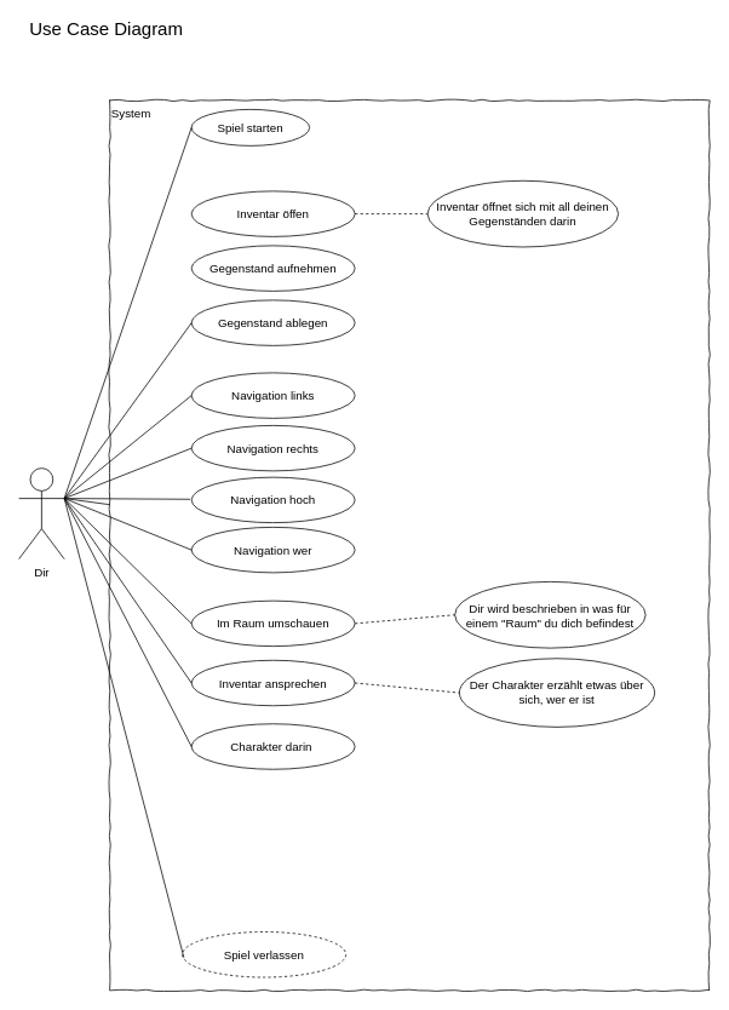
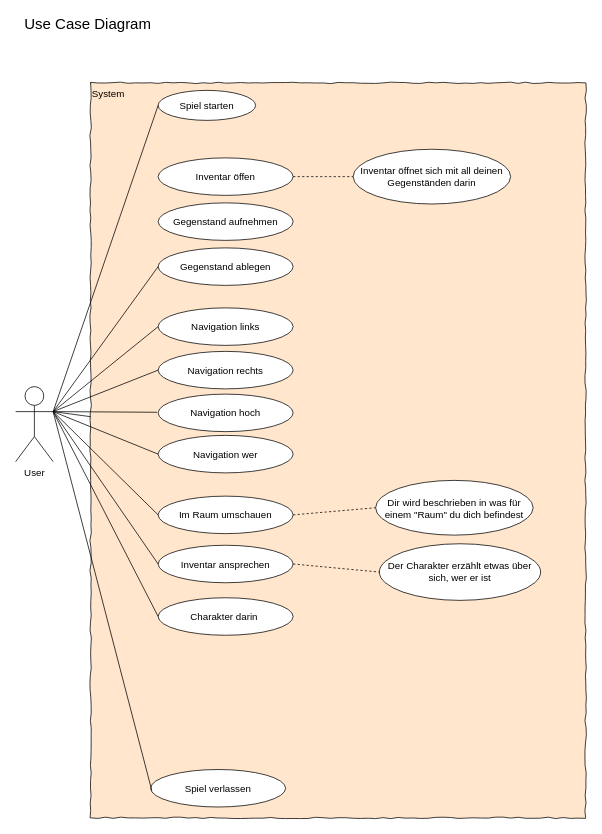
- <mxCell id="4" value="&lt;div style=&quot;text-align: left&quot;&gt;&lt;span&gt;System&lt;/span&gt;&lt;/div&gt;" style="rounded=0;whiteSpace=wrap;html=1;shadow=0;glass=0;comic=1;strokeColor=#000000;labelPosition=center;verticalLabelPosition=middle;align=left;verticalAlign=top;absoluteArcSize=1;arcSize=50;fontSize=13;" vertex="1" parent="1"><mxGeometry x="120" y="110" width="660" height="980" as="geometry" /></mxCell>
+ <mxCell id="4" value="&lt;div style=&quot;text-align: left&quot;&gt;&lt;span&gt;System&lt;/span&gt;&lt;/div&gt;" style="rounded=0;whiteSpace=wrap;html=1;shadow=0;glass=0;comic=1;strokeColor=#000000;labelPosition=center;verticalLabelPosition=middle;align=left;verticalAlign=top;absoluteArcSize=1;arcSize=50;fontSize=13;fillColor=#ffe6cc;" vertex="1" parent="1"><mxGeometry x="120" y="110" width="660" height="980" as="geometry" /></mxCell>
- <mxCell id="2" value="Dir" style="shape=umlActor;verticalLabelPosition=bottom;labelBackgroundColor=#ffffff;verticalAlign=top;html=1;outlineConnect=0;fontSize=13;" vertex="1" parent="1"><mxGeometry x="20" y="515" width="50" height="100" as="geometry" /></mxCell>
+ <mxCell id="2" value="User" style="shape=umlActor;verticalLabelPosition=bottom;labelBackgroundColor=#ffffff;verticalAlign=top;html=1;outlineConnect=0;fontSize=13;" vertex="1" parent="1"><mxGeometry x="20" y="515" width="50" height="100" as="geometry" /></mxCell>
- <mxCell id="11" value="Spiel verlassen" style="ellipse;whiteSpace=wrap;html=1;rounded=1;shadow=0;strokeWidth=1;comic=1;fontSize=13;dashed=1;" vertex="1" parent="1"><mxGeometry x="200" y="1025.5" width="180" height="50" as="geometry" /></mxCell>
+ <mxCell id="11" value="Spiel verlassen" style="ellipse;whiteSpace=wrap;html=1;rounded=1;shadow=0;strokeWidth=1;comic=1;fontSize=13;" vertex="1" parent="1"><mxGeometry x="200" y="1025.5" width="180" height="50" as="geometry" /></mxCell>
